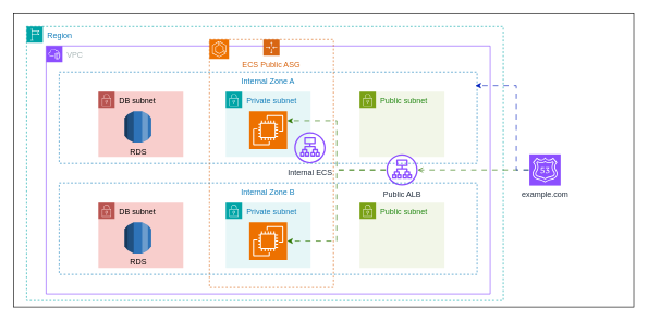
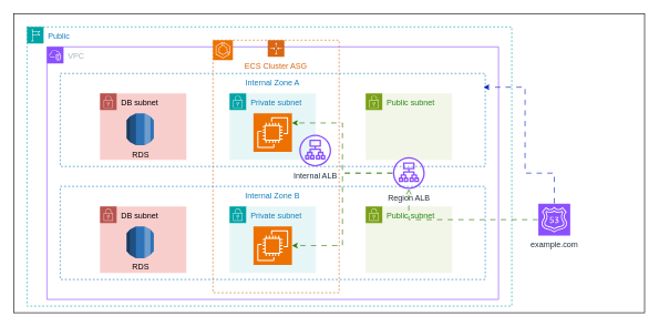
- <mxCell id="3" value="Region" style="points=[[0,0],[0.25,0],[0.5,0],[0.75,0],[1,0],[1,0.25],[1,0.5],[1,0.75],[1,1],[0.75,1],[0.5,1],[0.25,1],[0,1],[0,0.75],[0,0.5],[0,0.25]];outlineConnect=0;gradientColor=none;html=1;whiteSpace=wrap;fontSize=12;fontStyle=0;container=1;pointerEvents=0;collapsible=0;recursiveResize=0;shape=mxgraph.aws4.group;grIcon=mxgraph.aws4.group_region;strokeColor=#00A4A6;fillColor=none;verticalAlign=top;align=left;spacingLeft=30;fontColor=#147EBA;dashed=1;" vertex="1" parent="1"><mxGeometry x="40" y="40" width="730" height="420" as="geometry" /></mxCell>
+ <mxCell id="3" value="Public" style="points=[[0,0],[0.25,0],[0.5,0],[0.75,0],[1,0],[1,0.25],[1,0.5],[1,0.75],[1,1],[0.75,1],[0.5,1],[0.25,1],[0,1],[0,0.75],[0,0.5],[0,0.25]];outlineConnect=0;gradientColor=none;html=1;whiteSpace=wrap;fontSize=12;fontStyle=0;container=1;pointerEvents=0;collapsible=0;recursiveResize=0;shape=mxgraph.aws4.group;grIcon=mxgraph.aws4.group_region;strokeColor=#00A4A6;fillColor=none;verticalAlign=top;align=left;spacingLeft=30;fontColor=#147EBA;dashed=1;" vertex="1" parent="1"><mxGeometry x="40" y="40" width="730" height="420" as="geometry" /></mxCell>
- <mxCell id="14" value="ECS Public ASG" style="points=[[0,0],[0.25,0],[0.5,0],[0.75,0],[1,0],[1,0.25],[1,0.5],[1,0.75],[1,1],[0.75,1],[0.5,1],[0.25,1],[0,1],[0,0.75],[0,0.5],[0,0.25]];outlineConnect=0;gradientColor=none;html=1;whiteSpace=wrap;fontSize=12;fontStyle=0;container=1;pointerEvents=0;collapsible=0;recursiveResize=0;shape=mxgraph.aws4.groupCenter;grIcon=mxgraph.aws4.group_auto_scaling_group;grStroke=1;strokeColor=#D86613;fillColor=none;verticalAlign=top;align=center;fontColor=#D86613;dashed=1;spacingTop=25;" vertex="1" parent="3"><mxGeometry x="280" y="20" width="190" height="380" as="geometry" /></mxCell>
+ <mxCell id="14" value="ECS Cluster ASG" style="points=[[0,0],[0.25,0],[0.5,0],[0.75,0],[1,0],[1,0.25],[1,0.5],[1,0.75],[1,1],[0.75,1],[0.5,1],[0.25,1],[0,1],[0,0.75],[0,0.5],[0,0.25]];outlineConnect=0;gradientColor=none;html=1;whiteSpace=wrap;fontSize=12;fontStyle=0;container=1;pointerEvents=0;collapsible=0;recursiveResize=0;shape=mxgraph.aws4.groupCenter;grIcon=mxgraph.aws4.group_auto_scaling_group;grStroke=1;strokeColor=#D86613;fillColor=none;verticalAlign=top;align=center;fontColor=#D86613;dashed=1;spacingTop=25;" vertex="1" parent="3"><mxGeometry x="280" y="20" width="190" height="380" as="geometry" /></mxCell>
- <mxCell id="22" value="example.com" style="sketch=0;points=[[0,0,0],[0.25,0,0],[0.5,0,0],[0.75,0,0],[1,0,0],[0,1,0],[0.25,1,0],[0.5,1,0],[0.75,1,0],[1,1,0],[0,0.25,0],[0,0.5,0],[0,0.75,0],[1,0.25,0],[1,0.5,0],[1,0.75,0]];outlineConnect=0;fontColor=#232F3E;fillColor=#8C4FFF;strokeColor=#ffffff;dashed=0;verticalLabelPosition=bottom;verticalAlign=top;align=center;html=1;fontSize=12;fontStyle=0;aspect=fixed;shape=mxgraph.aws4.resourceIcon;resIcon=mxgraph.aws4.route_53;" vertex="1" parent="1"><mxGeometry x="810" y="236" width="48" height="48" as="geometry" /></mxCell>
+ <mxCell id="22" value="example.com" style="sketch=0;points=[[0,0,0],[0.25,0,0],[0.5,0,0],[0.75,0,0],[1,0,0],[0,1,0],[0.25,1,0],[0.5,1,0],[0.75,1,0],[1,1,0],[0,0.25,0],[0,0.5,0],[0,0.75,0],[1,0.25,0],[1,0.5,0],[1,0.75,0]];outlineConnect=0;fontColor=#232F3E;fillColor=#8C4FFF;strokeColor=#ffffff;dashed=0;verticalLabelPosition=bottom;verticalAlign=top;align=center;html=1;fontSize=12;fontStyle=0;aspect=fixed;shape=mxgraph.aws4.resourceIcon;resIcon=mxgraph.aws4.route_53;" vertex="1" parent="1"><mxGeometry x="810" y="306" width="48" height="48" as="geometry" /></mxCell>
- <mxCell id="12" value="Internal ECS" style="sketch=0;outlineConnect=0;fontColor=#232F3E;gradientColor=none;fillColor=#8C4FFF;strokeColor=none;dashed=0;verticalLabelPosition=bottom;verticalAlign=top;align=center;html=1;fontSize=12;fontStyle=0;aspect=fixed;pointerEvents=1;shape=mxgraph.aws4.application_load_balancer;" vertex="1" parent="4"><mxGeometry x="380" y="132" width="48" height="48" as="geometry" /></mxCell>
+ <mxCell id="12" value="Internal ALB" style="sketch=0;outlineConnect=0;fontColor=#232F3E;gradientColor=none;fillColor=#8C4FFF;strokeColor=none;dashed=0;verticalLabelPosition=bottom;verticalAlign=top;align=center;html=1;fontSize=12;fontStyle=0;aspect=fixed;pointerEvents=1;shape=mxgraph.aws4.application_load_balancer;" vertex="1" parent="4"><mxGeometry x="380" y="132" width="48" height="48" as="geometry" /></mxCell>
- <mxCell id="11" value="Public ALB" style="sketch=0;outlineConnect=0;fontColor=#232F3E;gradientColor=none;fillColor=#8C4FFF;strokeColor=none;dashed=0;verticalLabelPosition=bottom;verticalAlign=top;align=center;html=1;fontSize=12;fontStyle=0;aspect=fixed;pointerEvents=1;shape=mxgraph.aws4.application_load_balancer;" vertex="1" parent="4"><mxGeometry x="521" y="166" width="48" height="48" as="geometry" /></mxCell>
+ <mxCell id="11" value="Region ALB" style="sketch=0;outlineConnect=0;fontColor=#232F3E;gradientColor=none;fillColor=#8C4FFF;strokeColor=none;dashed=0;verticalLabelPosition=bottom;verticalAlign=top;align=center;html=1;fontSize=12;fontStyle=0;aspect=fixed;pointerEvents=1;shape=mxgraph.aws4.application_load_balancer;" vertex="1" parent="4"><mxGeometry x="521" y="166" width="48" height="48" as="geometry" /></mxCell>
